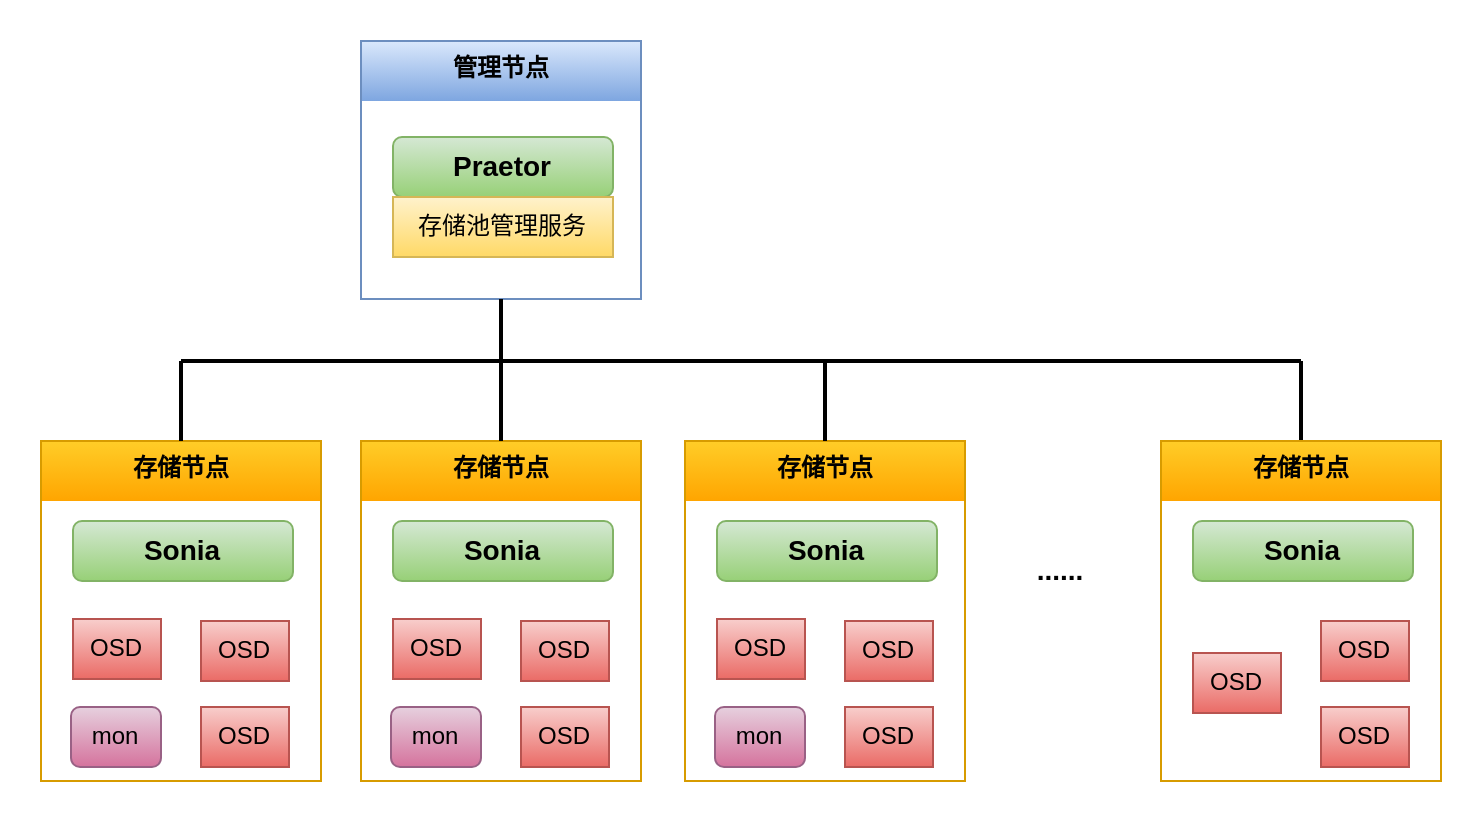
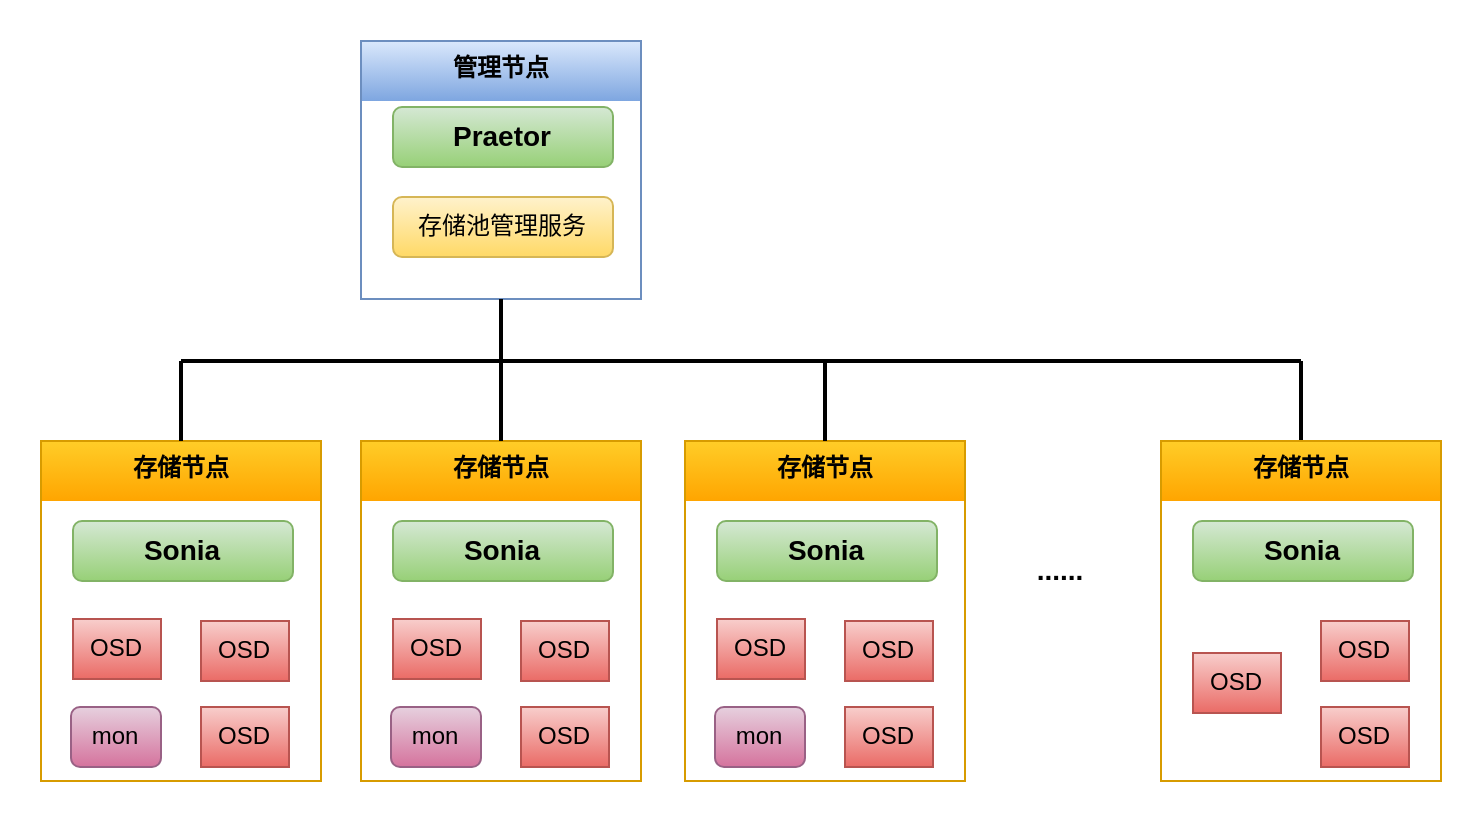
- <mxCell id="4" value="&lt;b style=&quot;font-size: 14px&quot;&gt;Praetor&lt;/b&gt;" style="rounded=1;whiteSpace=wrap;html=1;fillColor=#d5e8d4;gradientColor=#97d077;strokeColor=#82b366;" vertex="1" parent="2"><mxGeometry x="176" y="48" width="110" height="30" as="geometry" /></mxCell>
+ <mxCell id="4" value="&lt;b style=&quot;font-size: 14px&quot;&gt;Praetor&lt;/b&gt;" style="rounded=1;whiteSpace=wrap;html=1;fillColor=#d5e8d4;gradientColor=#97d077;strokeColor=#82b366;" vertex="1" parent="2"><mxGeometry x="176" y="33" width="110" height="30" as="geometry" /></mxCell>
- <mxCell id="5" value="存储池管理服务" style="whiteSpace=wrap;html=1;fillColor=#fff2cc;gradientColor=#ffd966;strokeColor=#d6b656;rounded=0;" vertex="1" parent="2"><mxGeometry x="176" y="78" width="110" height="30" as="geometry" /></mxCell>
+ <mxCell id="5" value="存储池管理服务" style="rounded=1;whiteSpace=wrap;html=1;fillColor=#fff2cc;gradientColor=#ffd966;strokeColor=#d6b656;" vertex="1" parent="2"><mxGeometry x="176" y="78" width="110" height="30" as="geometry" /></mxCell>
